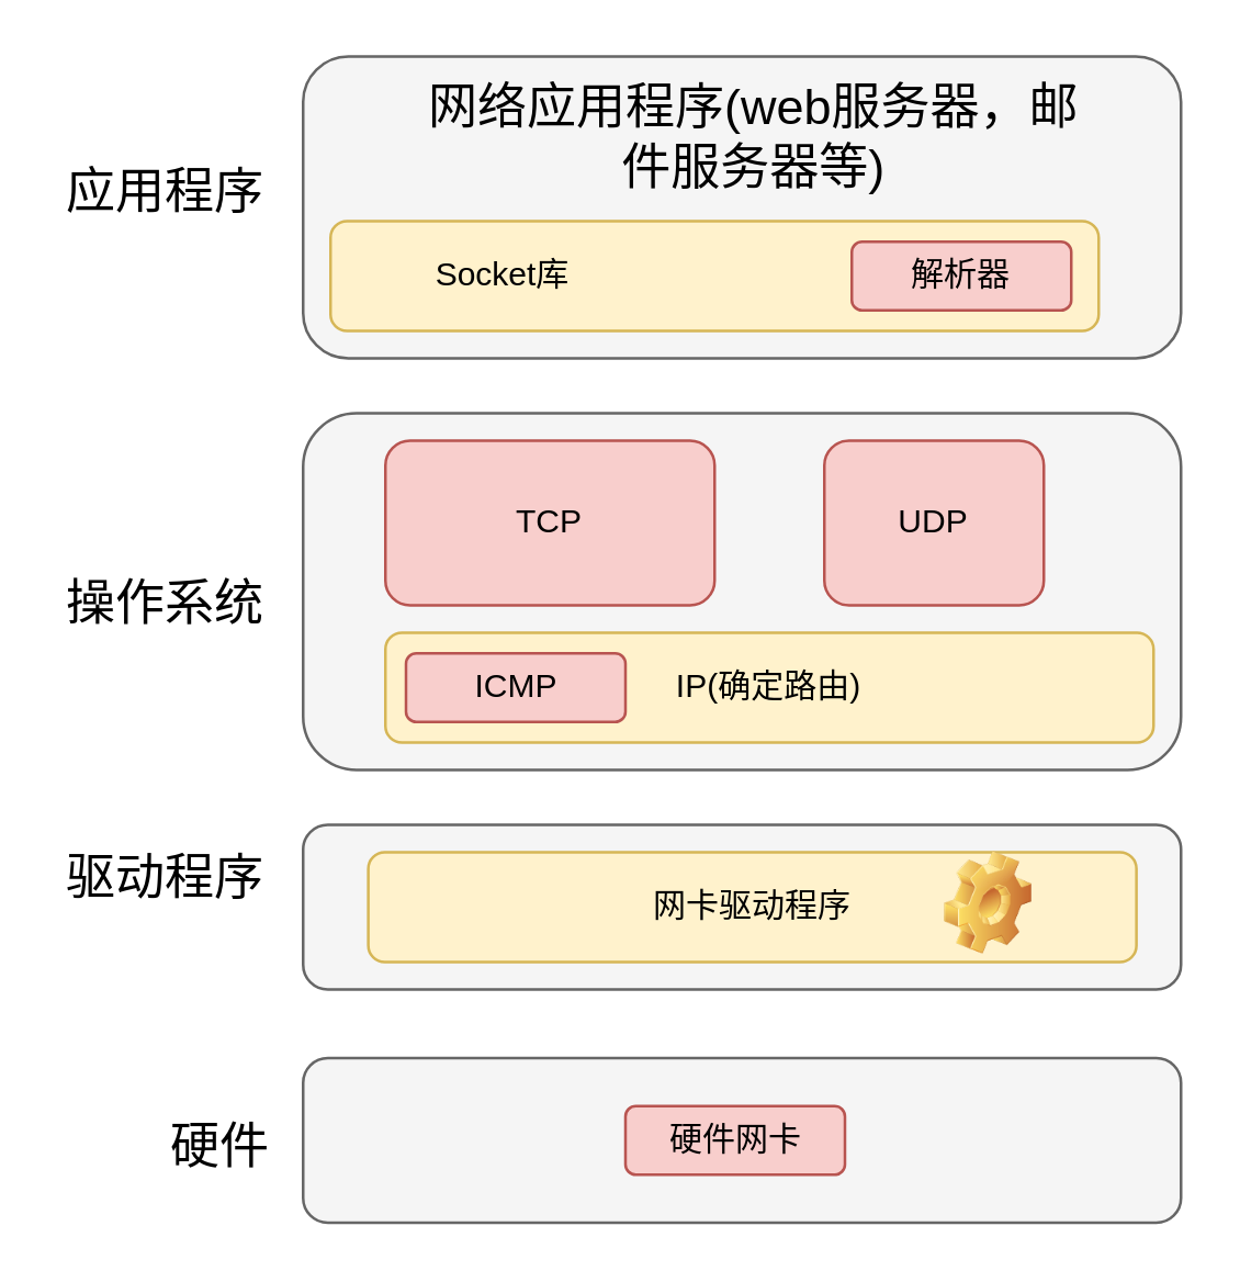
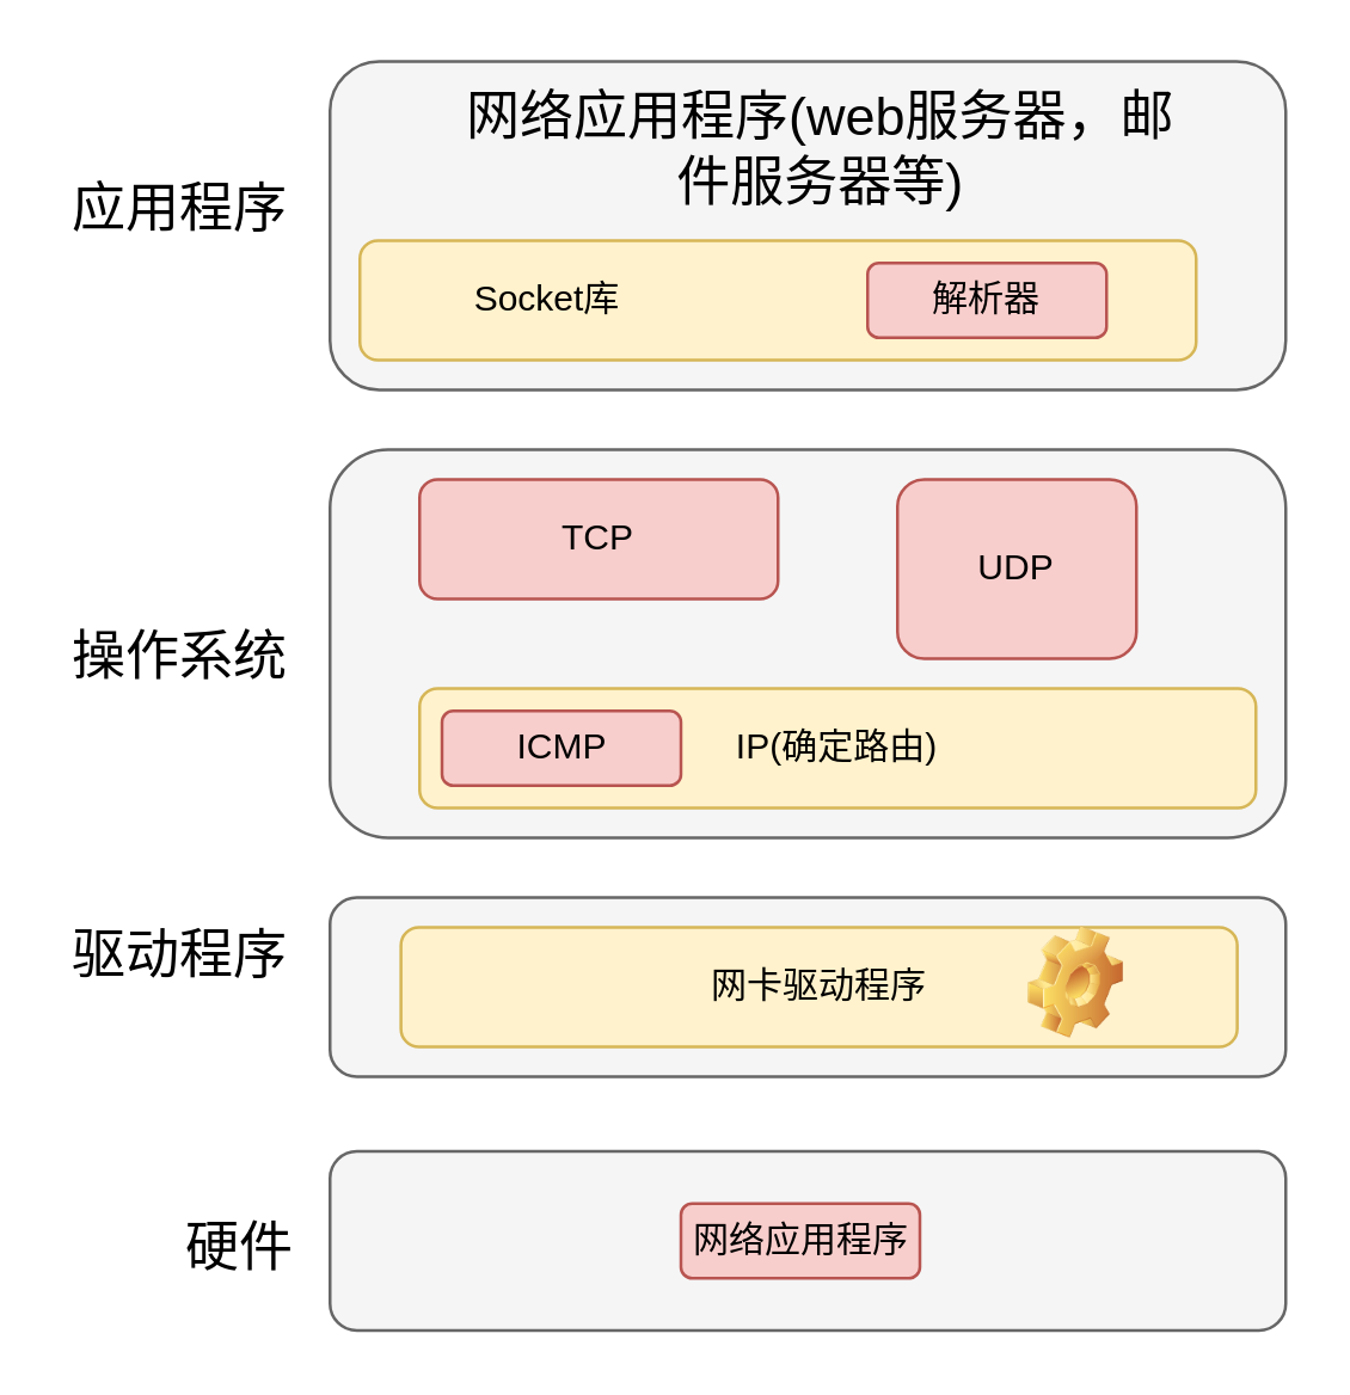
- <mxCell id="8" value="解析器" style="rounded=1;whiteSpace=wrap;html=1;fillColor=#f8cecc;strokeColor=#b85450;" vertex="1" parent="1"><mxGeometry x="310" y="87.5" width="80" height="25" as="geometry" /></mxCell>
+ <mxCell id="8" value="解析器" style="rounded=1;whiteSpace=wrap;html=1;fillColor=#f8cecc;strokeColor=#b85450;" vertex="1" parent="1"><mxGeometry x="290" y="87.5" width="80" height="25" as="geometry" /></mxCell>
- <mxCell id="10" value="TCP" style="rounded=1;whiteSpace=wrap;html=1;fillColor=#f8cecc;strokeColor=#b85450;" vertex="1" parent="1"><mxGeometry x="140" y="160" width="120" height="60" as="geometry" /></mxCell>
+ <mxCell id="10" value="TCP" style="rounded=1;whiteSpace=wrap;html=1;fillColor=#f8cecc;strokeColor=#b85450;" vertex="1" parent="1"><mxGeometry x="140" y="160" width="120" height="40" as="geometry" /></mxCell>
- <mxCell id="16" value="硬件网卡" style="rounded=1;whiteSpace=wrap;html=1;fillColor=#f8cecc;strokeColor=#b85450;" vertex="1" parent="1"><mxGeometry x="227.5" y="402.5" width="80" height="25" as="geometry" /></mxCell>
+ <mxCell id="16" value="网络应用程序" style="rounded=1;whiteSpace=wrap;html=1;fillColor=#f8cecc;strokeColor=#b85450;" vertex="1" parent="1"><mxGeometry x="227.5" y="402.5" width="80" height="25" as="geometry" /></mxCell>
